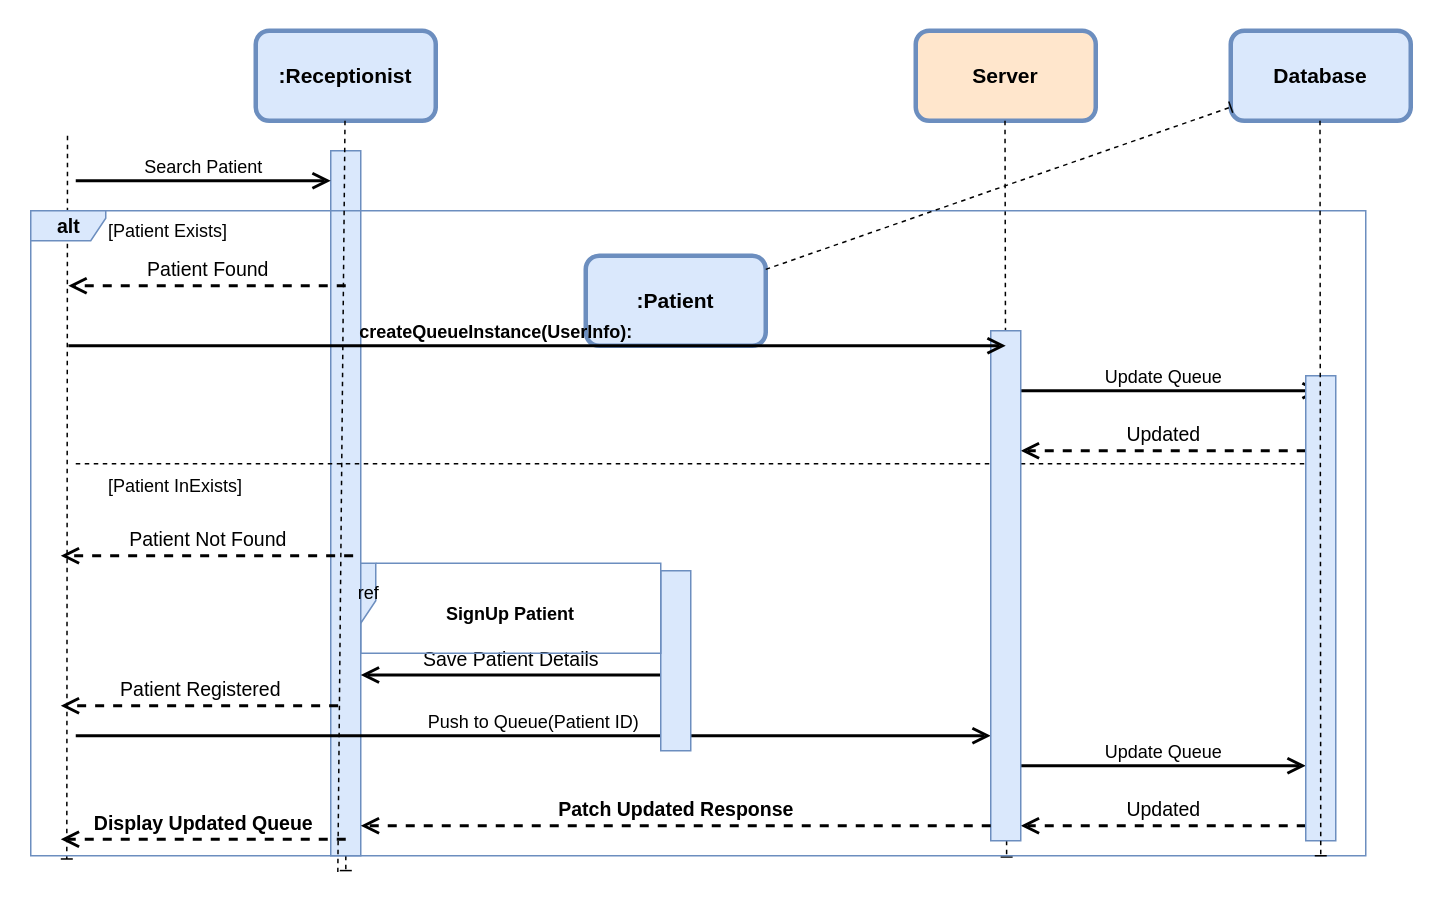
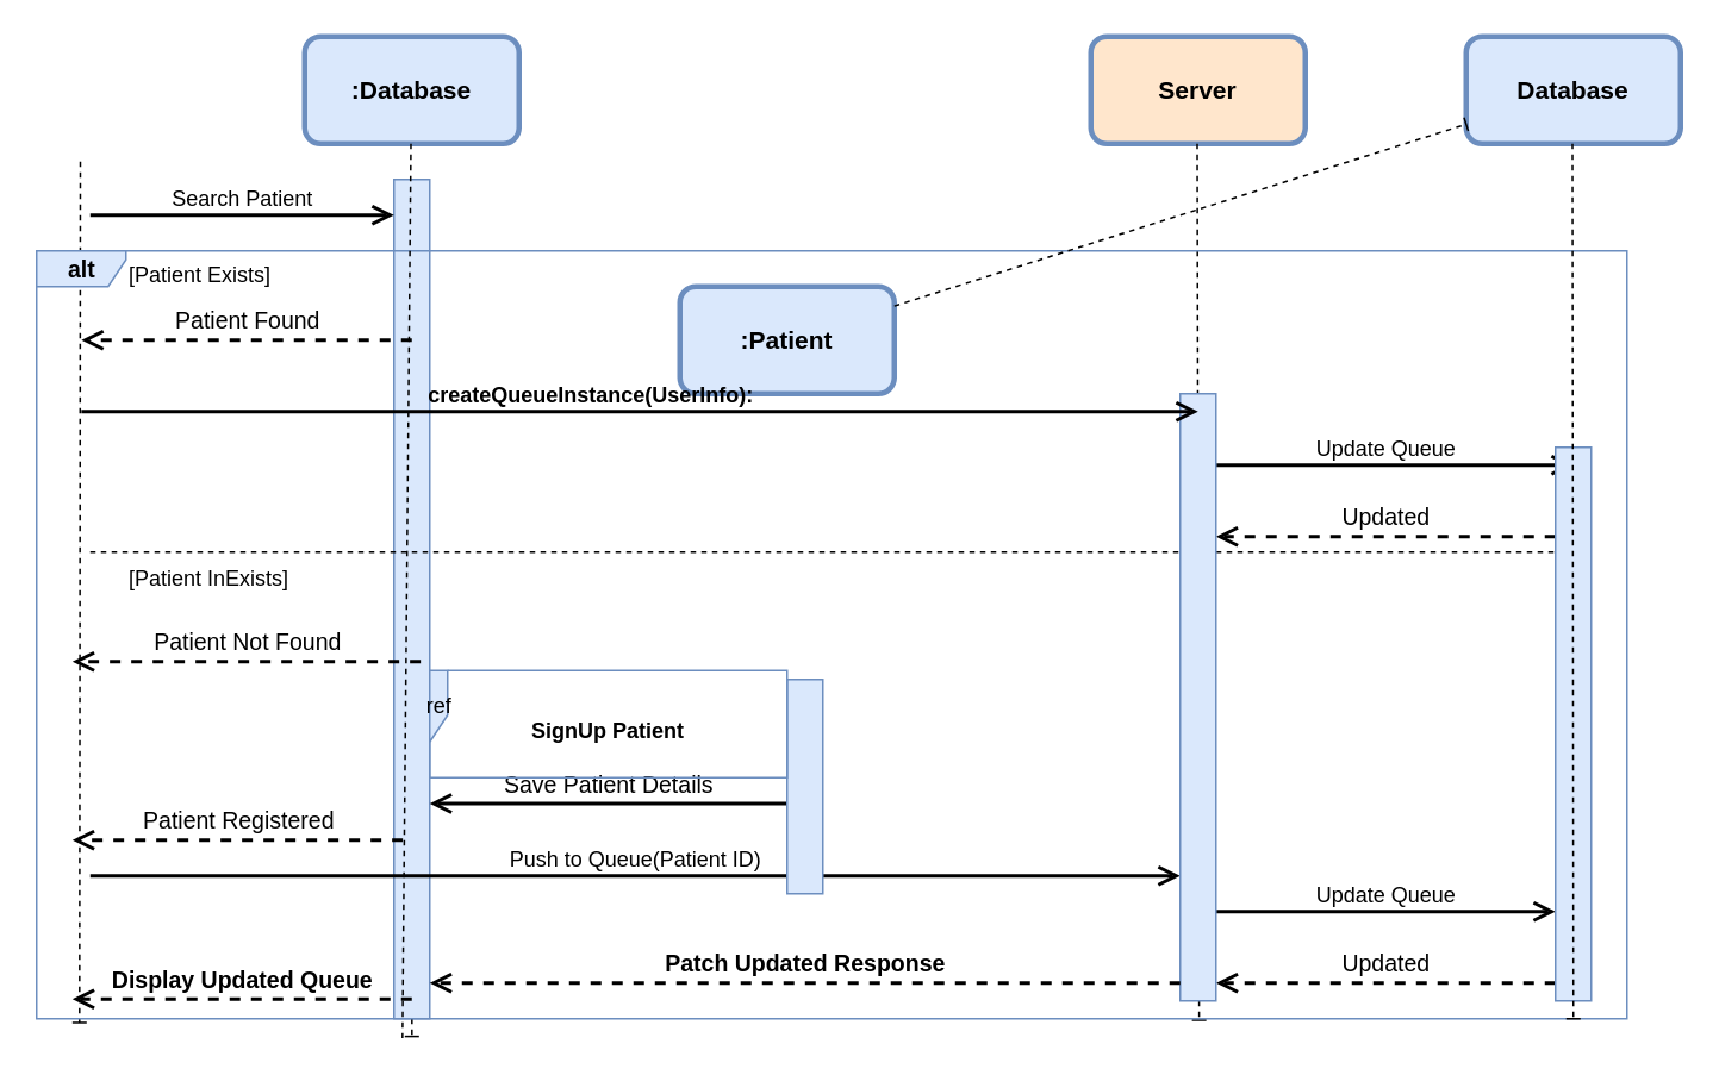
- <mxCell id="3" value="&lt;font color=&quot;#000000&quot; style=&quot;font-size: 14px;&quot;&gt;&lt;b&gt;:Receptionist&lt;/b&gt;&lt;/font&gt;" style="rounded=1;whiteSpace=wrap;html=1;strokeWidth=3;fillColor=#dae8fc;strokeColor=#6c8ebf;" parent="1" vertex="1"><mxGeometry x="170" y="20" width="120" height="60" as="geometry" /></mxCell>
+ <mxCell id="3" value="&lt;font color=&quot;#000000&quot; style=&quot;font-size: 14px;&quot;&gt;&lt;b&gt;:Database&lt;/b&gt;&lt;/font&gt;" style="rounded=1;whiteSpace=wrap;html=1;strokeWidth=3;fillColor=#dae8fc;strokeColor=#6c8ebf;" parent="1" vertex="1"><mxGeometry x="170" y="20" width="120" height="60" as="geometry" /></mxCell>
- <mxCell id="29" value="&lt;font color=&quot;#000000&quot; style=&quot;font-size: 14px;&quot;&gt;&lt;b&gt;:Patient&lt;/b&gt;&lt;/font&gt;" style="rounded=1;whiteSpace=wrap;html=1;strokeWidth=3;fillColor=#dae8fc;strokeColor=#6c8ebf;" parent="10" vertex="1"><mxGeometry x="370" y="30" width="120" height="60" as="geometry" /></mxCell>
+ <mxCell id="29" value="&lt;font color=&quot;#000000&quot; style=&quot;font-size: 14px;&quot;&gt;&lt;b&gt;:Patient&lt;/b&gt;&lt;/font&gt;" style="rounded=1;whiteSpace=wrap;html=1;strokeWidth=3;fillColor=#dae8fc;strokeColor=#6c8ebf;" parent="10" vertex="1"><mxGeometry x="360" y="20" width="120" height="60" as="geometry" /></mxCell>
